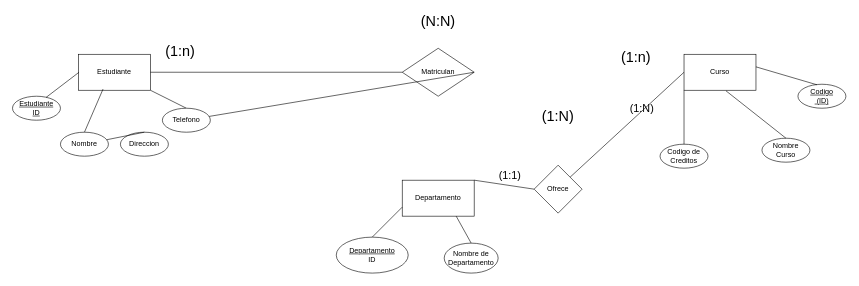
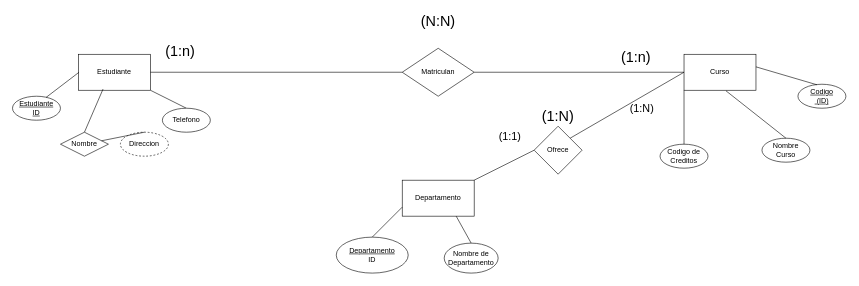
- <mxCell id="14" value="" style="endArrow=none;html=1;rounded=0;exitX=1;exitY=0.5;exitDx=0;exitDy=0;" edge="1" parent="1" source="12" target="17"><mxGeometry width="50" height="50" relative="1" as="geometry"><mxPoint x="650" y="20" as="sourcePoint" /><mxPoint x="1070" y="20" as="targetPoint" /></mxGeometry></mxCell>
+ <mxCell id="14" value="" style="endArrow=none;html=1;rounded=0;exitX=1;exitY=0.5;exitDx=0;exitDy=0;entryX=0;entryY=0.5;entryDx=0;entryDy=0;" edge="1" parent="1" source="12" target="4"><mxGeometry width="50" height="50" relative="1" as="geometry"><mxPoint x="650" y="20" as="sourcePoint" /><mxPoint x="1070" y="20" as="targetPoint" /></mxGeometry></mxCell>
- <mxCell id="6" value="Nombre" style="ellipse;whiteSpace=wrap;html=1;fontStyle=0" vertex="1" parent="1"><mxGeometry x="100" y="220" width="80" height="40" as="geometry" /></mxCell>
+ <mxCell id="6" value="Nombre" style="rhombus;whiteSpace=wrap;html=1;fontStyle=0;" vertex="1" parent="1"><mxGeometry x="100" y="220" width="80" height="40" as="geometry" /></mxCell>
- <mxCell id="16" value="Direccion" style="ellipse;whiteSpace=wrap;html=1;fontStyle=0" vertex="1" parent="1"><mxGeometry x="200" y="220" width="80" height="40" as="geometry" /></mxCell>
+ <mxCell id="16" value="Direccion" style="ellipse;whiteSpace=wrap;html=1;fontStyle=0;dashed=1;" vertex="1" parent="1"><mxGeometry x="200" y="220" width="80" height="40" as="geometry" /></mxCell>
- <mxCell id="33" value="&lt;font style=&quot;font-size: 18px;&quot;&gt;(1:1)&lt;/font&gt;" style="text;html=1;strokeColor=none;fillColor=none;align=center;verticalAlign=middle;whiteSpace=wrap;rounded=0;" vertex="1" parent="1"><mxGeometry x="820" y="280" width="60" height="25" as="geometry" /></mxCell>
+ <mxCell id="33" value="&lt;font style=&quot;font-size: 18px;&quot;&gt;(1:1)&lt;/font&gt;" style="text;html=1;strokeColor=none;fillColor=none;align=center;verticalAlign=middle;whiteSpace=wrap;rounded=0;" vertex="1" parent="1"><mxGeometry x="820" y="215" width="60" height="25" as="geometry" /></mxCell>
- <mxCell id="29" value="Ofrece" style="rhombus;whiteSpace=wrap;html=1;" vertex="1" parent="1"><mxGeometry x="890" y="275" width="80" height="80" as="geometry" /></mxCell>
+ <mxCell id="29" value="Ofrece" style="rhombus;whiteSpace=wrap;html=1;" vertex="1" parent="1"><mxGeometry x="890" y="210" width="80" height="80" as="geometry" /></mxCell>
